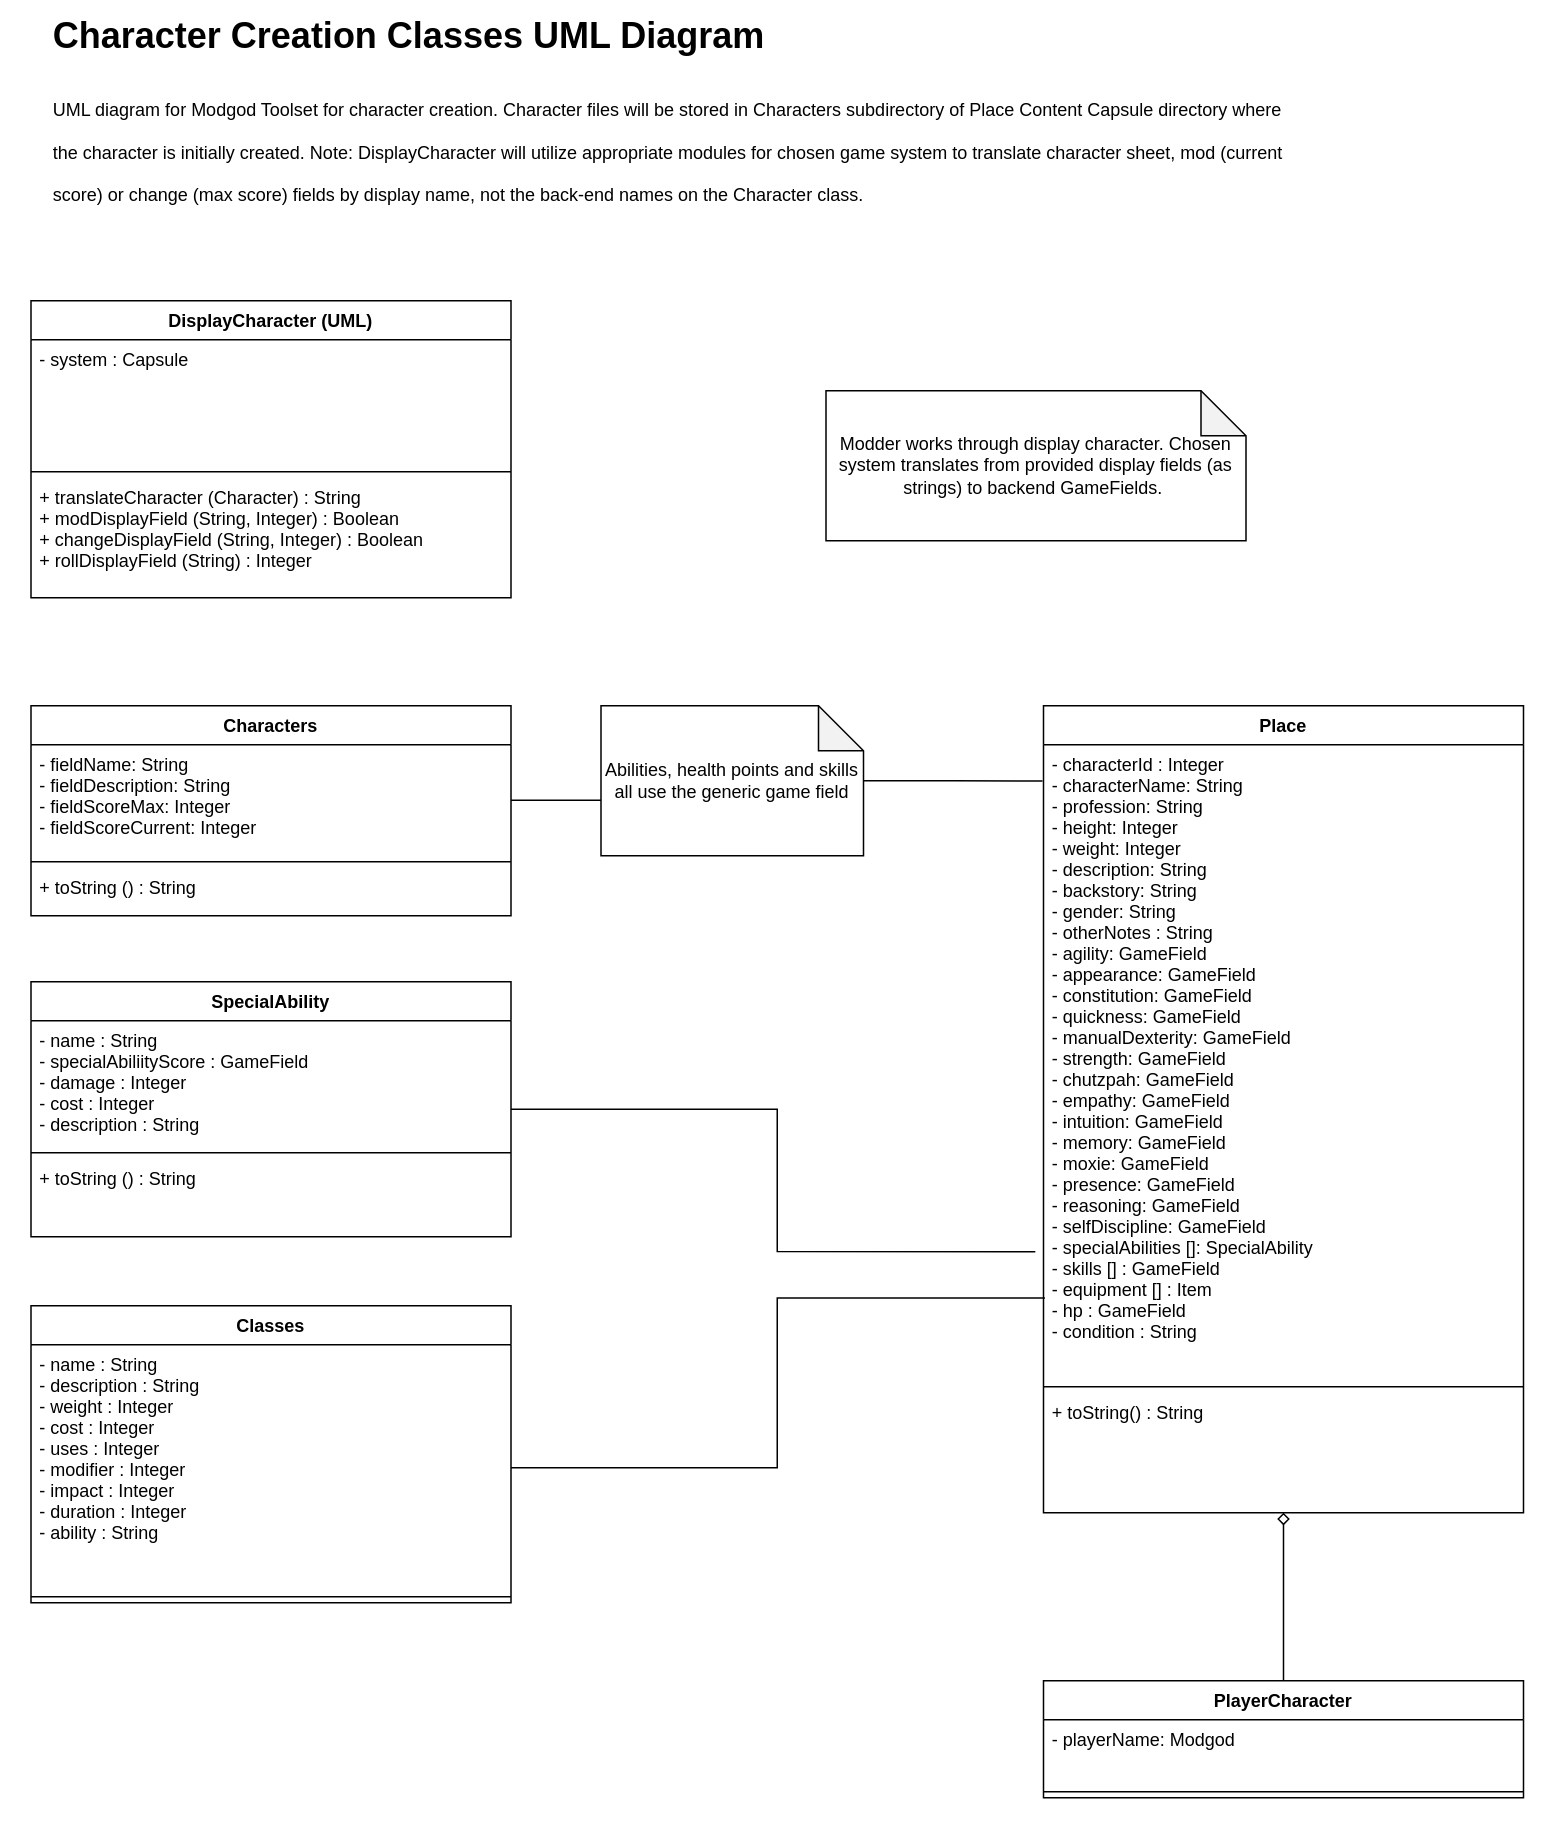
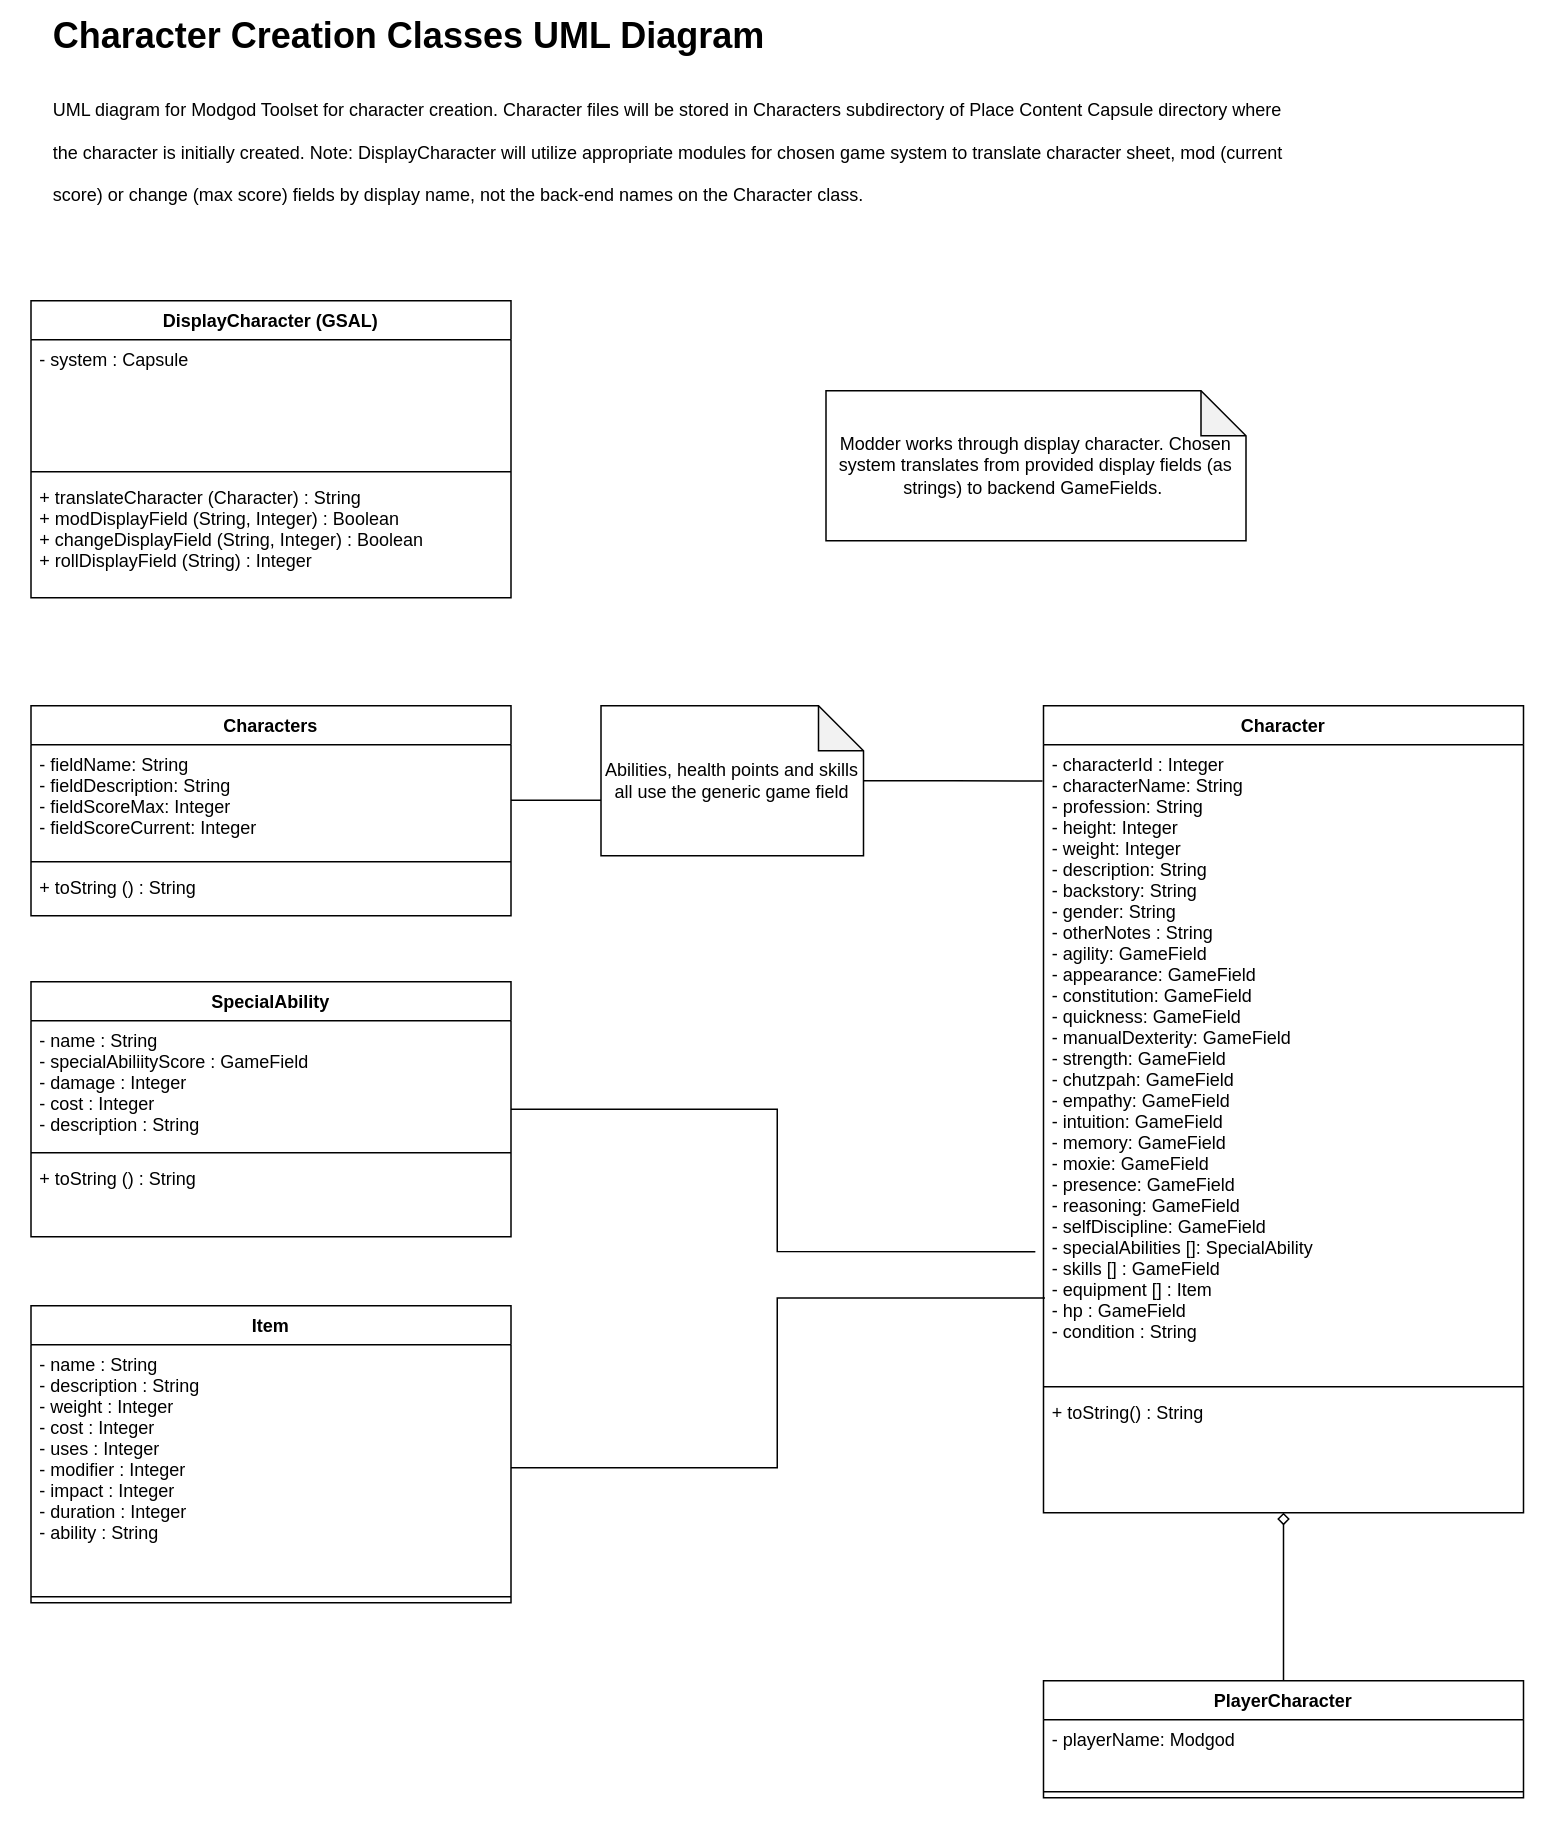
- <mxCell id="7" value="DisplayCharacter (UML)" style="swimlane;fontStyle=1;align=center;verticalAlign=top;childLayout=stackLayout;horizontal=1;startSize=26;horizontalStack=0;resizeParent=1;resizeParentMax=0;resizeLast=0;collapsible=1;marginBottom=0;" parent="1" vertex="1"><mxGeometry y="200" width="320" height="198" as="geometry" x="20" /></mxCell>
+ <mxCell id="7" value="DisplayCharacter (GSAL)" style="swimlane;fontStyle=1;align=center;verticalAlign=top;childLayout=stackLayout;horizontal=1;startSize=26;horizontalStack=0;resizeParent=1;resizeParentMax=0;resizeLast=0;collapsible=1;marginBottom=0;" parent="1" vertex="1"><mxGeometry y="200" width="320" height="198" as="geometry" x="20" /></mxCell>
- <mxCell id="3" value="Place" style="swimlane;fontStyle=1;align=center;verticalAlign=top;childLayout=stackLayout;horizontal=1;startSize=26;horizontalStack=0;resizeParent=1;resizeParentMax=0;resizeLast=0;collapsible=1;marginBottom=0;" parent="1" vertex="1"><mxGeometry x="695" y="470" width="320" height="538" as="geometry" /></mxCell>
+ <mxCell id="3" value="Character" style="swimlane;fontStyle=1;align=center;verticalAlign=top;childLayout=stackLayout;horizontal=1;startSize=26;horizontalStack=0;resizeParent=1;resizeParentMax=0;resizeLast=0;collapsible=1;marginBottom=0;" parent="1" vertex="1"><mxGeometry x="695" y="470" width="320" height="538" as="geometry" /></mxCell>
- <mxCell id="27" value="Classes" style="swimlane;fontStyle=1;align=center;verticalAlign=top;childLayout=stackLayout;horizontal=1;startSize=26;horizontalStack=0;resizeParent=1;resizeParentMax=0;resizeLast=0;collapsible=1;marginBottom=0;" vertex="1" parent="1"><mxGeometry y="870" width="320" height="198" as="geometry" x="20" /></mxCell>
+ <mxCell id="27" value="Item" style="swimlane;fontStyle=1;align=center;verticalAlign=top;childLayout=stackLayout;horizontal=1;startSize=26;horizontalStack=0;resizeParent=1;resizeParentMax=0;resizeLast=0;collapsible=1;marginBottom=0;" vertex="1" parent="1"><mxGeometry y="870" width="320" height="198" as="geometry" x="20" /></mxCell>
